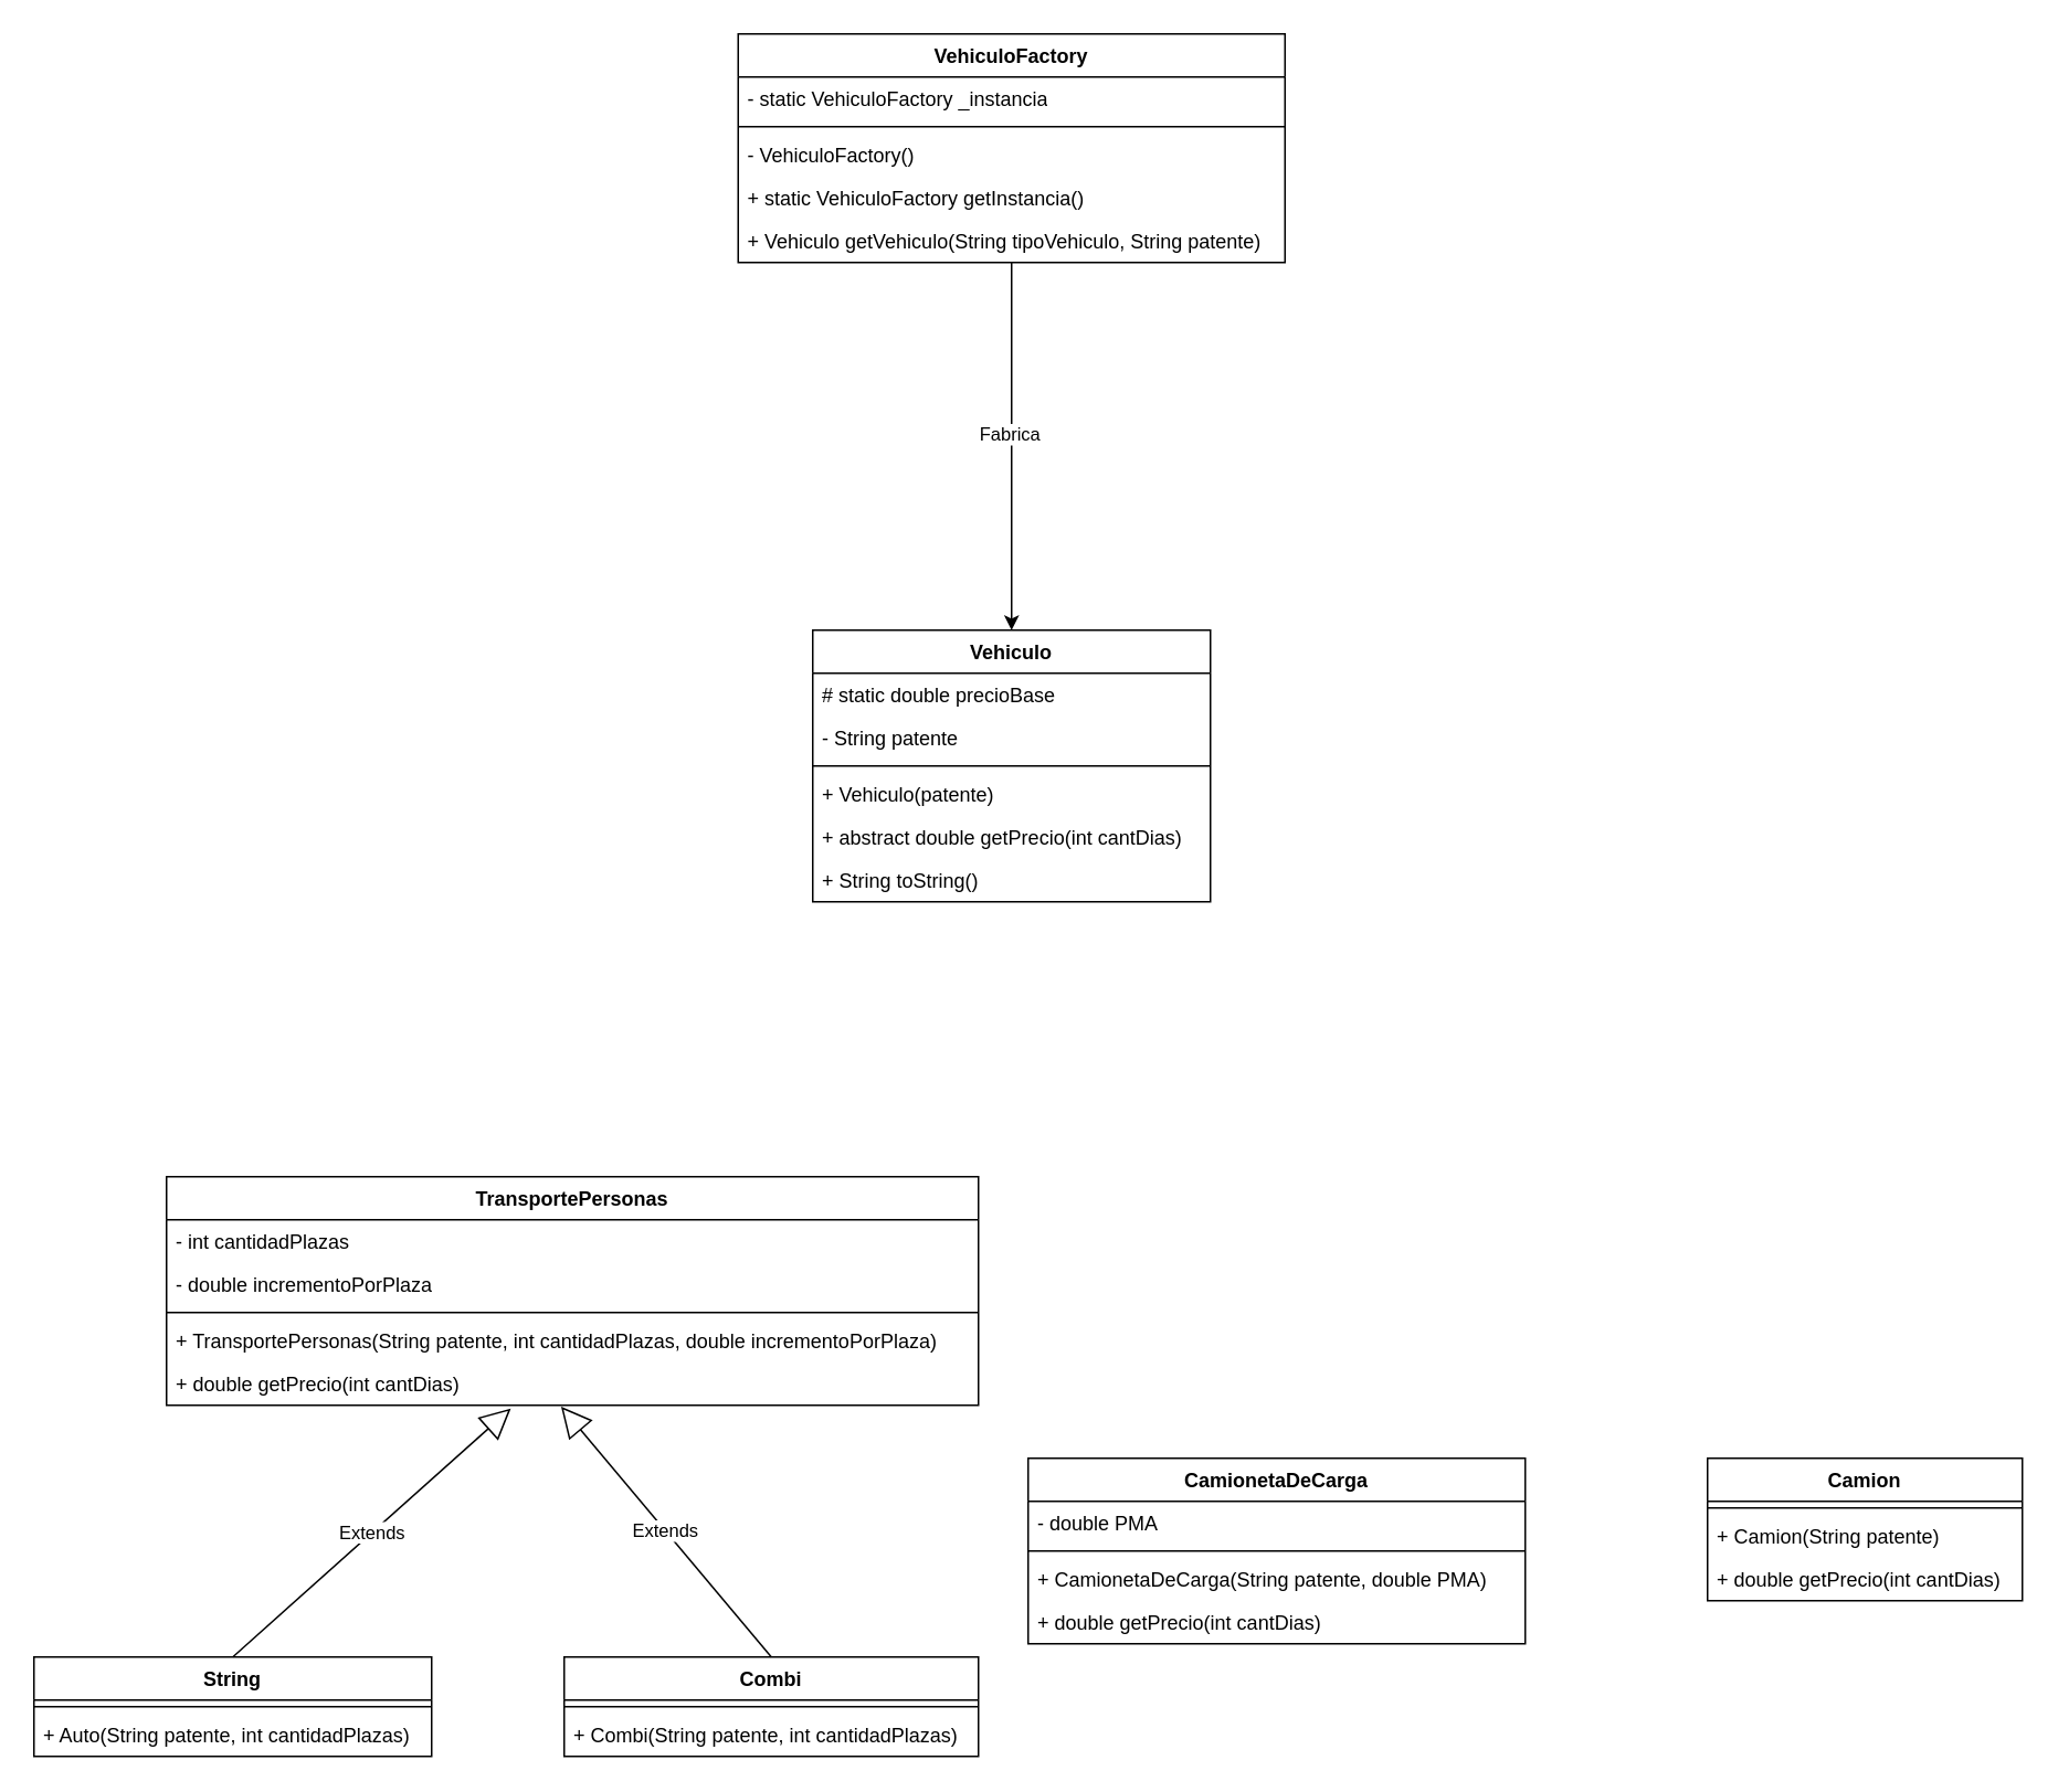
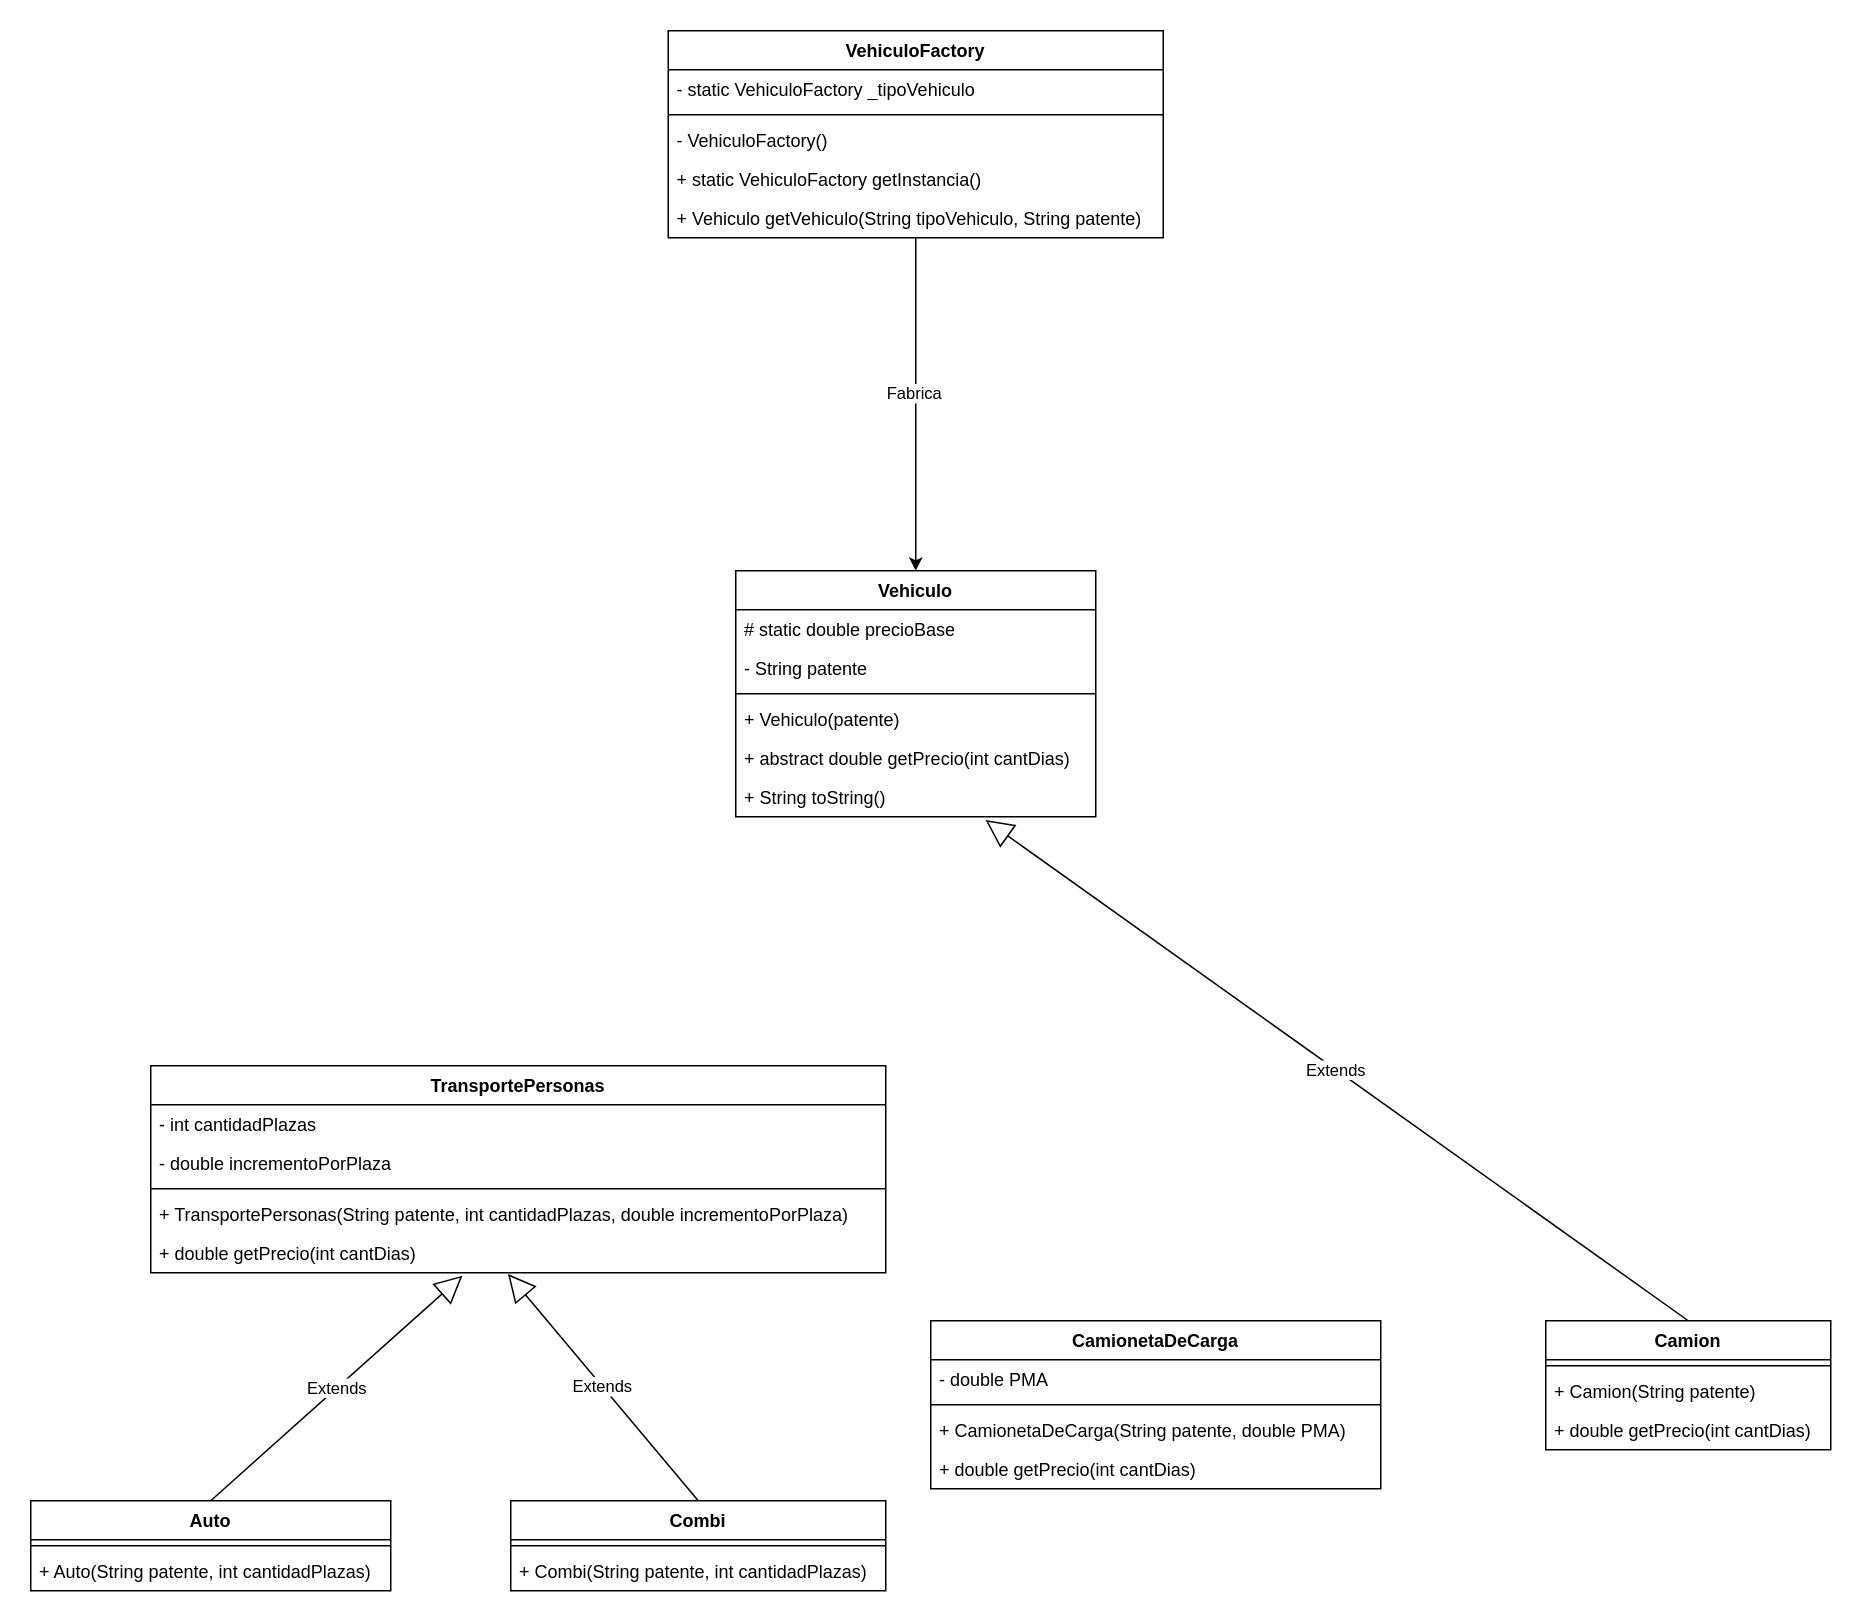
- <mxCell id="34" value="- static VehiculoFactory _instancia" style="text;strokeColor=none;fillColor=none;align=left;verticalAlign=top;spacingLeft=4;spacingRight=4;overflow=hidden;rotatable=0;points=[[0,0.5],[1,0.5]];portConstraint=eastwest;whiteSpace=wrap;html=1;" parent="33" vertex="1"><mxGeometry y="26" width="330" height="26" as="geometry" /></mxCell>
+ <mxCell id="34" value="- static VehiculoFactory _tipoVehiculo" style="text;strokeColor=none;fillColor=none;align=left;verticalAlign=top;spacingLeft=4;spacingRight=4;overflow=hidden;rotatable=0;points=[[0,0.5],[1,0.5]];portConstraint=eastwest;whiteSpace=wrap;html=1;" parent="33" vertex="1"><mxGeometry y="26" width="330" height="26" as="geometry" /></mxCell>
+ <mxCell id="32" value="Extends" style="endArrow=block;endSize=16;endFill=0;html=1;entryX=0.694;entryY=1.086;entryDx=0;entryDy=0;entryPerimeter=0;exitX=0.5;exitY=0;exitDx=0;exitDy=0;" parent="1" source="28" target="8" edge="1"><mxGeometry width="160" relative="1" as="geometry"><mxPoint x="980" y="770" as="sourcePoint" /><mxPoint x="1140" y="770" as="targetPoint" /></mxGeometry></mxCell>
- <mxCell id="15" value="String" style="swimlane;fontStyle=1;align=center;verticalAlign=top;childLayout=stackLayout;horizontal=1;startSize=26;horizontalStack=0;resizeParent=1;resizeParentMax=0;resizeLast=0;collapsible=1;marginBottom=0;whiteSpace=wrap;html=1;" parent="1" vertex="1"><mxGeometry x="20" y="1000" width="240" height="60" as="geometry" /></mxCell>
+ <mxCell id="15" value="Auto" style="swimlane;fontStyle=1;align=center;verticalAlign=top;childLayout=stackLayout;horizontal=1;startSize=26;horizontalStack=0;resizeParent=1;resizeParentMax=0;resizeLast=0;collapsible=1;marginBottom=0;whiteSpace=wrap;html=1;" parent="1" vertex="1"><mxGeometry x="20" y="1000" width="240" height="60" as="geometry" /></mxCell>
